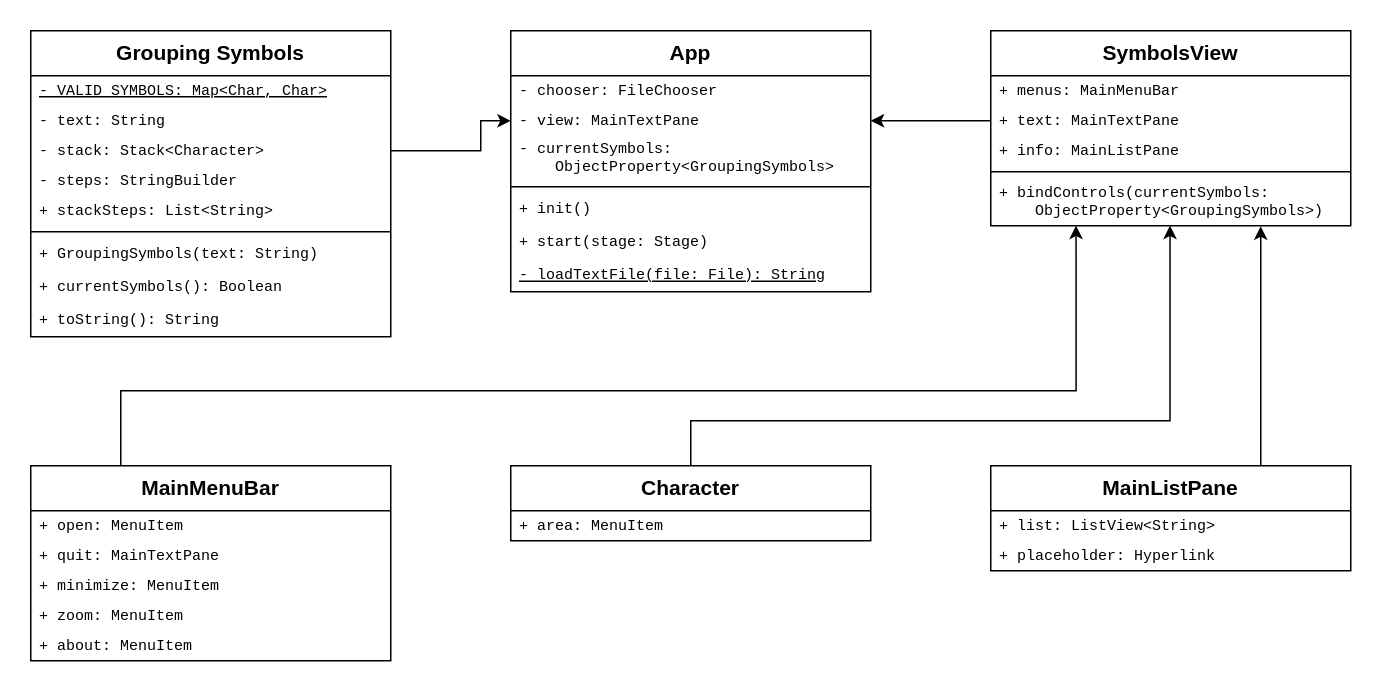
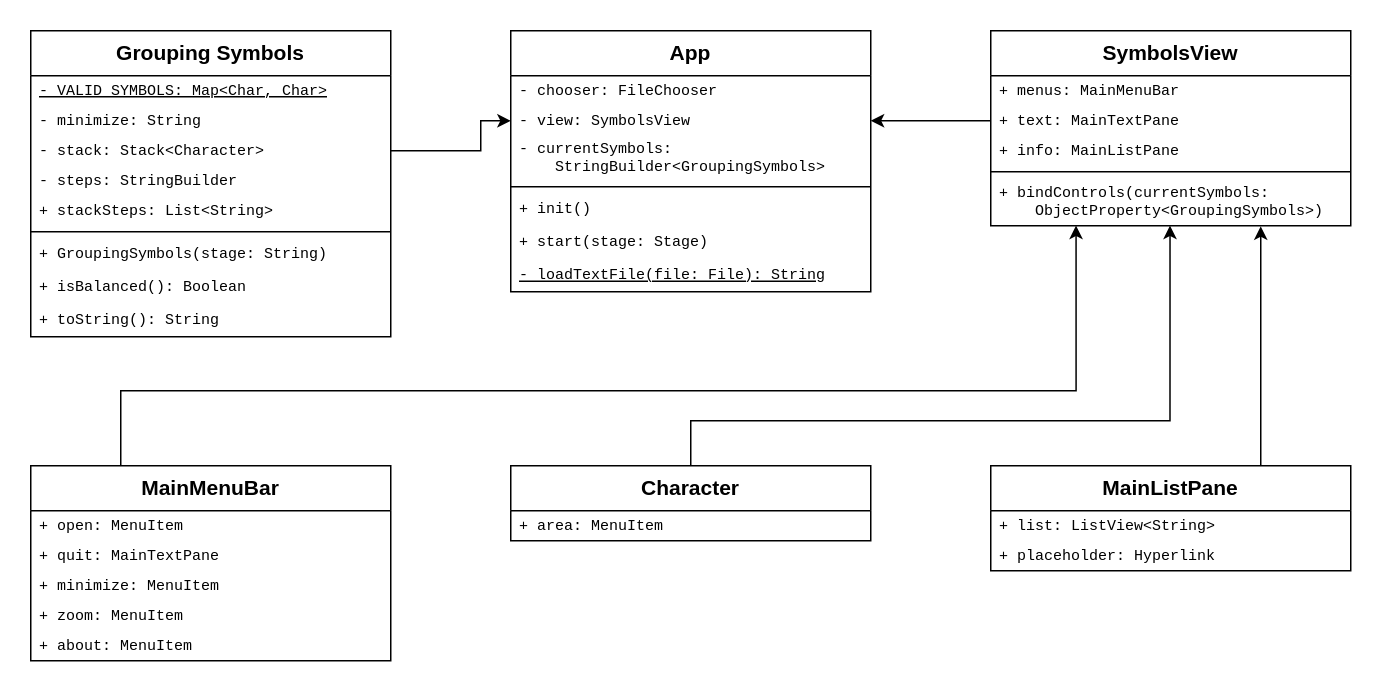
- <mxCell id="29" value="- text: String" style="text;strokeColor=none;fillColor=none;align=left;verticalAlign=middle;spacingLeft=4;spacingRight=4;overflow=hidden;rotatable=0;points=[[0,0.5],[1,0.5]];portConstraint=eastwest;whiteSpace=wrap;html=1;fontSize=10;fontFamily=Courier New;" parent="27" vertex="1"><mxGeometry y="50" width="240" height="20" as="geometry" /></mxCell>
+ <mxCell id="29" value="- minimize: String" style="text;strokeColor=none;fillColor=none;align=left;verticalAlign=middle;spacingLeft=4;spacingRight=4;overflow=hidden;rotatable=0;points=[[0,0.5],[1,0.5]];portConstraint=eastwest;whiteSpace=wrap;html=1;fontSize=10;fontFamily=Courier New;" parent="27" vertex="1"><mxGeometry y="50" width="240" height="20" as="geometry" /></mxCell>
- <mxCell id="21" value="- view: MainTextPane" style="text;strokeColor=none;fillColor=none;align=left;verticalAlign=middle;spacingLeft=4;spacingRight=4;overflow=hidden;rotatable=0;points=[[0,0.5],[1,0.5]];portConstraint=eastwest;whiteSpace=wrap;html=1;fontSize=10;fontFamily=Courier New;" parent="19" vertex="1"><mxGeometry y="50" width="240" height="20" as="geometry" /></mxCell>
+ <mxCell id="21" value="- view: SymbolsView" style="text;strokeColor=none;fillColor=none;align=left;verticalAlign=middle;spacingLeft=4;spacingRight=4;overflow=hidden;rotatable=0;points=[[0,0.5],[1,0.5]];portConstraint=eastwest;whiteSpace=wrap;html=1;fontSize=10;fontFamily=Courier New;" parent="19" vertex="1"><mxGeometry y="50" width="240" height="20" as="geometry" /></mxCell>
- <mxCell id="22" value="- currentSymbols:&lt;div&gt;&amp;nbsp; &amp;nbsp; ObjectProperty&amp;lt;GroupingSymbols&amp;gt;&lt;/div&gt;" style="text;strokeColor=none;fillColor=none;align=left;verticalAlign=middle;spacingLeft=4;spacingRight=4;overflow=hidden;rotatable=0;points=[[0,0.5],[1,0.5]];portConstraint=eastwest;whiteSpace=wrap;html=1;fontSize=10;fontFamily=Courier New;" parent="19" vertex="1"><mxGeometry y="70" width="240" height="30" as="geometry" /></mxCell>
+ <mxCell id="22" value="- currentSymbols:&lt;div&gt;&amp;nbsp; &amp;nbsp; StringBuilder&amp;lt;GroupingSymbols&amp;gt;&lt;/div&gt;" style="text;strokeColor=none;fillColor=none;align=left;verticalAlign=middle;spacingLeft=4;spacingRight=4;overflow=hidden;rotatable=0;points=[[0,0.5],[1,0.5]];portConstraint=eastwest;whiteSpace=wrap;html=1;fontSize=10;fontFamily=Courier New;" parent="19" vertex="1"><mxGeometry y="70" width="240" height="30" as="geometry" /></mxCell>
- <mxCell id="34" value="+&amp;nbsp;GroupingSymbols(text: String)" style="text;strokeColor=none;fillColor=none;align=left;verticalAlign=middle;spacingLeft=4;spacingRight=4;overflow=hidden;rotatable=0;points=[[0,0.5],[1,0.5]];portConstraint=eastwest;whiteSpace=wrap;html=1;fontSize=10;fontFamily=Courier New;" parent="27" vertex="1"><mxGeometry y="138" width="240" height="22" as="geometry" /></mxCell>
+ <mxCell id="34" value="+&amp;nbsp;GroupingSymbols(stage: String)" style="text;strokeColor=none;fillColor=none;align=left;verticalAlign=middle;spacingLeft=4;spacingRight=4;overflow=hidden;rotatable=0;points=[[0,0.5],[1,0.5]];portConstraint=eastwest;whiteSpace=wrap;html=1;fontSize=10;fontFamily=Courier New;" parent="27" vertex="1"><mxGeometry y="138" width="240" height="22" as="geometry" /></mxCell>
- <mxCell id="35" value="+&amp;nbsp;currentSymbols(): Boolean" style="text;strokeColor=none;fillColor=none;align=left;verticalAlign=middle;spacingLeft=4;spacingRight=4;overflow=hidden;rotatable=0;points=[[0,0.5],[1,0.5]];portConstraint=eastwest;whiteSpace=wrap;html=1;fontSize=10;fontFamily=Courier New;" parent="27" vertex="1"><mxGeometry y="160" width="240" height="22" as="geometry" /></mxCell>
+ <mxCell id="35" value="+&amp;nbsp;isBalanced(): Boolean" style="text;strokeColor=none;fillColor=none;align=left;verticalAlign=middle;spacingLeft=4;spacingRight=4;overflow=hidden;rotatable=0;points=[[0,0.5],[1,0.5]];portConstraint=eastwest;whiteSpace=wrap;html=1;fontSize=10;fontFamily=Courier New;" parent="27" vertex="1"><mxGeometry y="160" width="240" height="22" as="geometry" /></mxCell>
